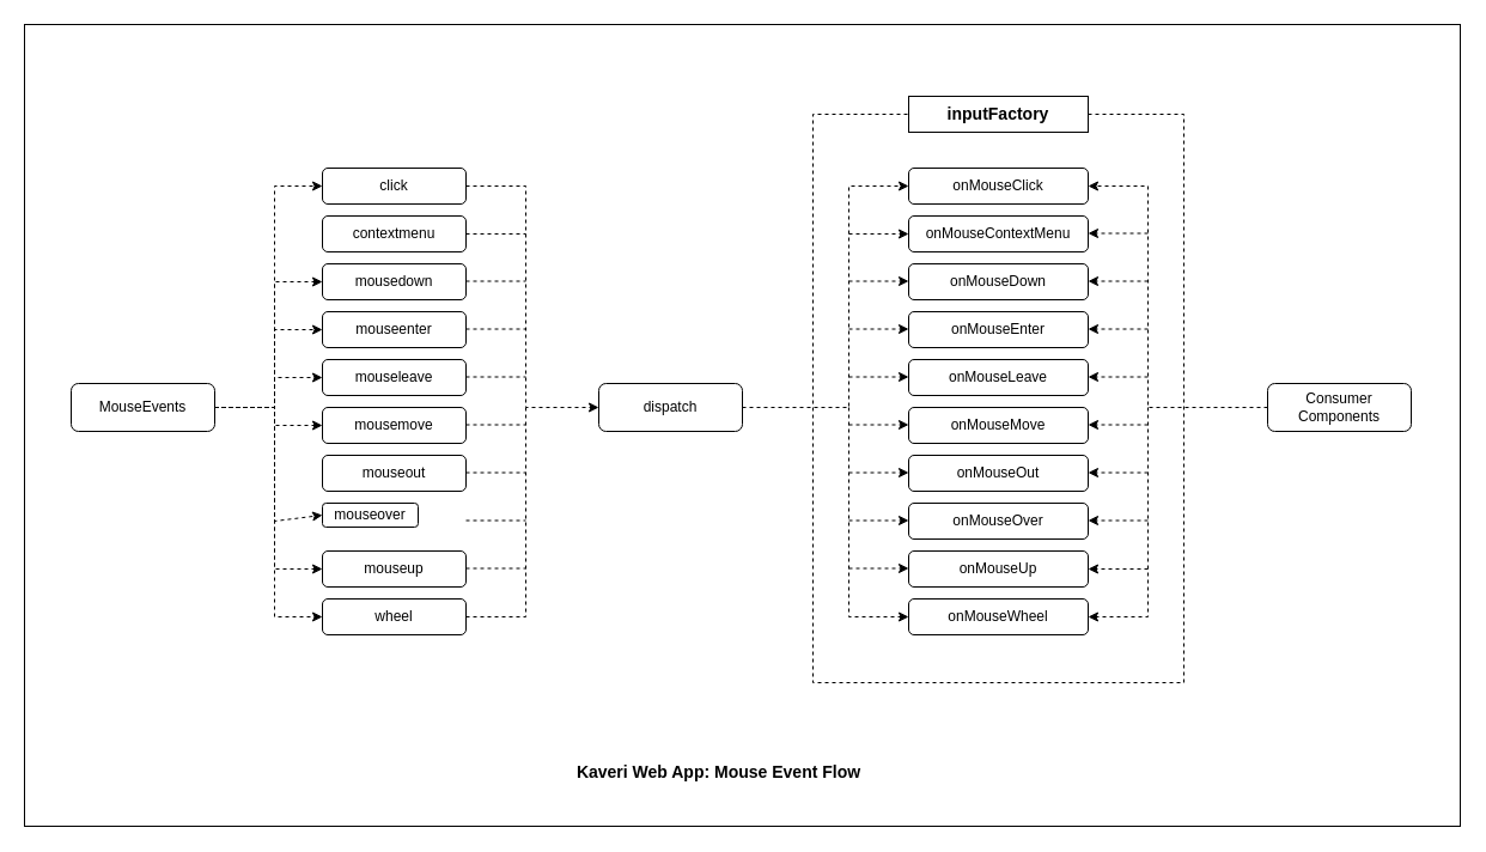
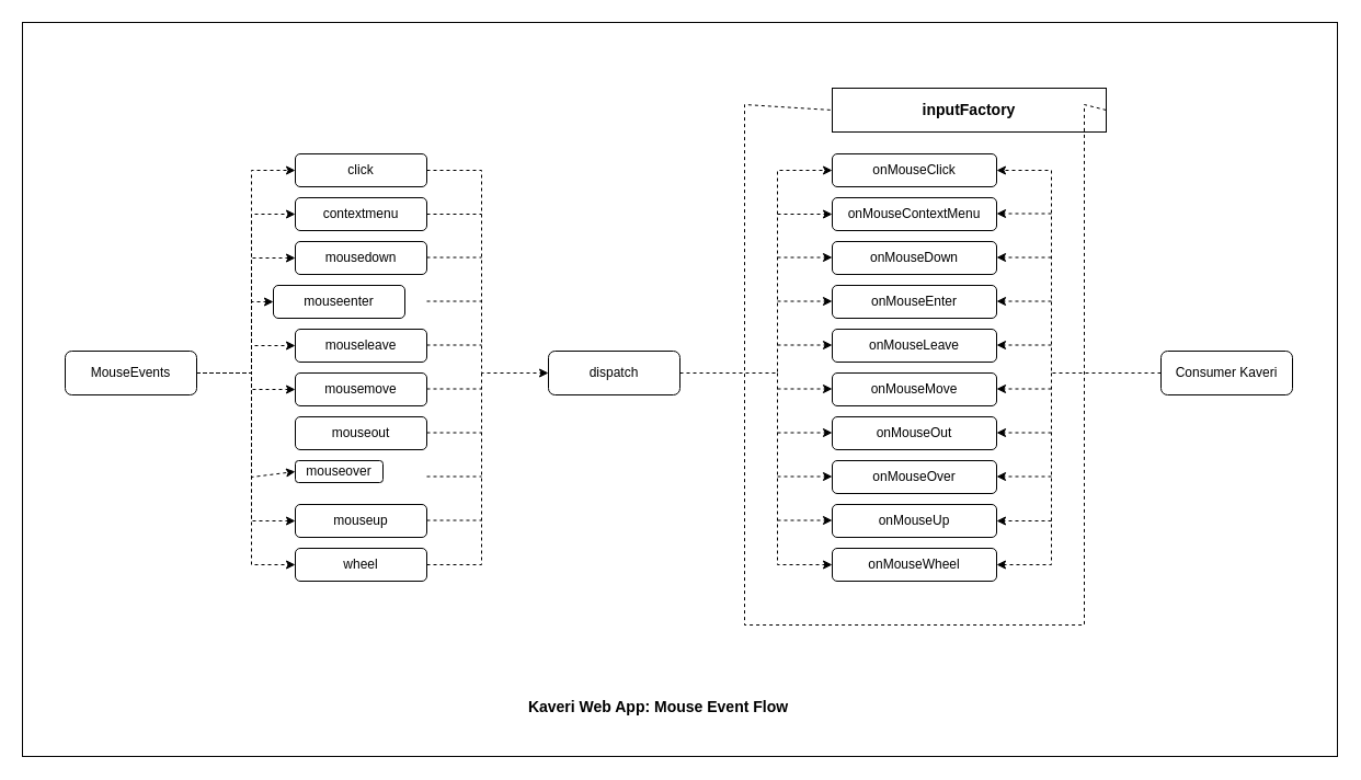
- <mxCell id="25" value="&lt;font style=&quot;font-size: 14px;&quot;&gt;&lt;b&gt;inputFactory&lt;/b&gt;&lt;/font&gt;" style="rounded=0;whiteSpace=wrap;html=1;" vertex="1" parent="1"><mxGeometry x="759" y="80" width="150" height="30" as="geometry" /></mxCell>
+ <mxCell id="25" value="&lt;font style=&quot;font-size: 14px;&quot;&gt;&lt;b&gt;inputFactory&lt;/b&gt;&lt;/font&gt;" style="rounded=0;whiteSpace=wrap;html=1;" vertex="1" parent="1"><mxGeometry x="759" y="80" width="250" height="40" as="geometry" /></mxCell>
+ <mxCell id="29" value="" style="endArrow=classic;html=1;rounded=0;exitX=1;exitY=0.5;exitDx=0;exitDy=0;entryX=0;entryY=0.5;entryDx=0;entryDy=0;dashed=1;" edge="1" parent="27" source="2" target="4"><mxGeometry width="50" height="50" relative="1" as="geometry"><mxPoint x="390" y="215" as="sourcePoint" /><mxPoint x="440" y="165" as="targetPoint" /><Array as="points"><mxPoint y="185" /><mxPoint y="40" /></Array></mxGeometry></mxCell>
- <mxCell id="6" value="mouseenter" style="rounded=1;whiteSpace=wrap;html=1;" vertex="1" parent="1"><mxGeometry x="269" y="260" width="120" height="30" as="geometry" /></mxCell>
+ <mxCell id="6" value="mouseenter" style="rounded=1;whiteSpace=wrap;html=1;" vertex="1" parent="1"><mxGeometry x="249" y="260" width="120" height="30" as="geometry" /></mxCell>
- <mxCell id="58" value="Consumer Components" style="rounded=1;whiteSpace=wrap;html=1;" vertex="1" parent="1"><mxGeometry x="1059" y="320" width="120" height="40" as="geometry" /></mxCell>
+ <mxCell id="58" value="Consumer Kaveri" style="rounded=1;whiteSpace=wrap;html=1;" vertex="1" parent="1"><mxGeometry x="1059" y="320" width="120" height="40" as="geometry" /></mxCell>
